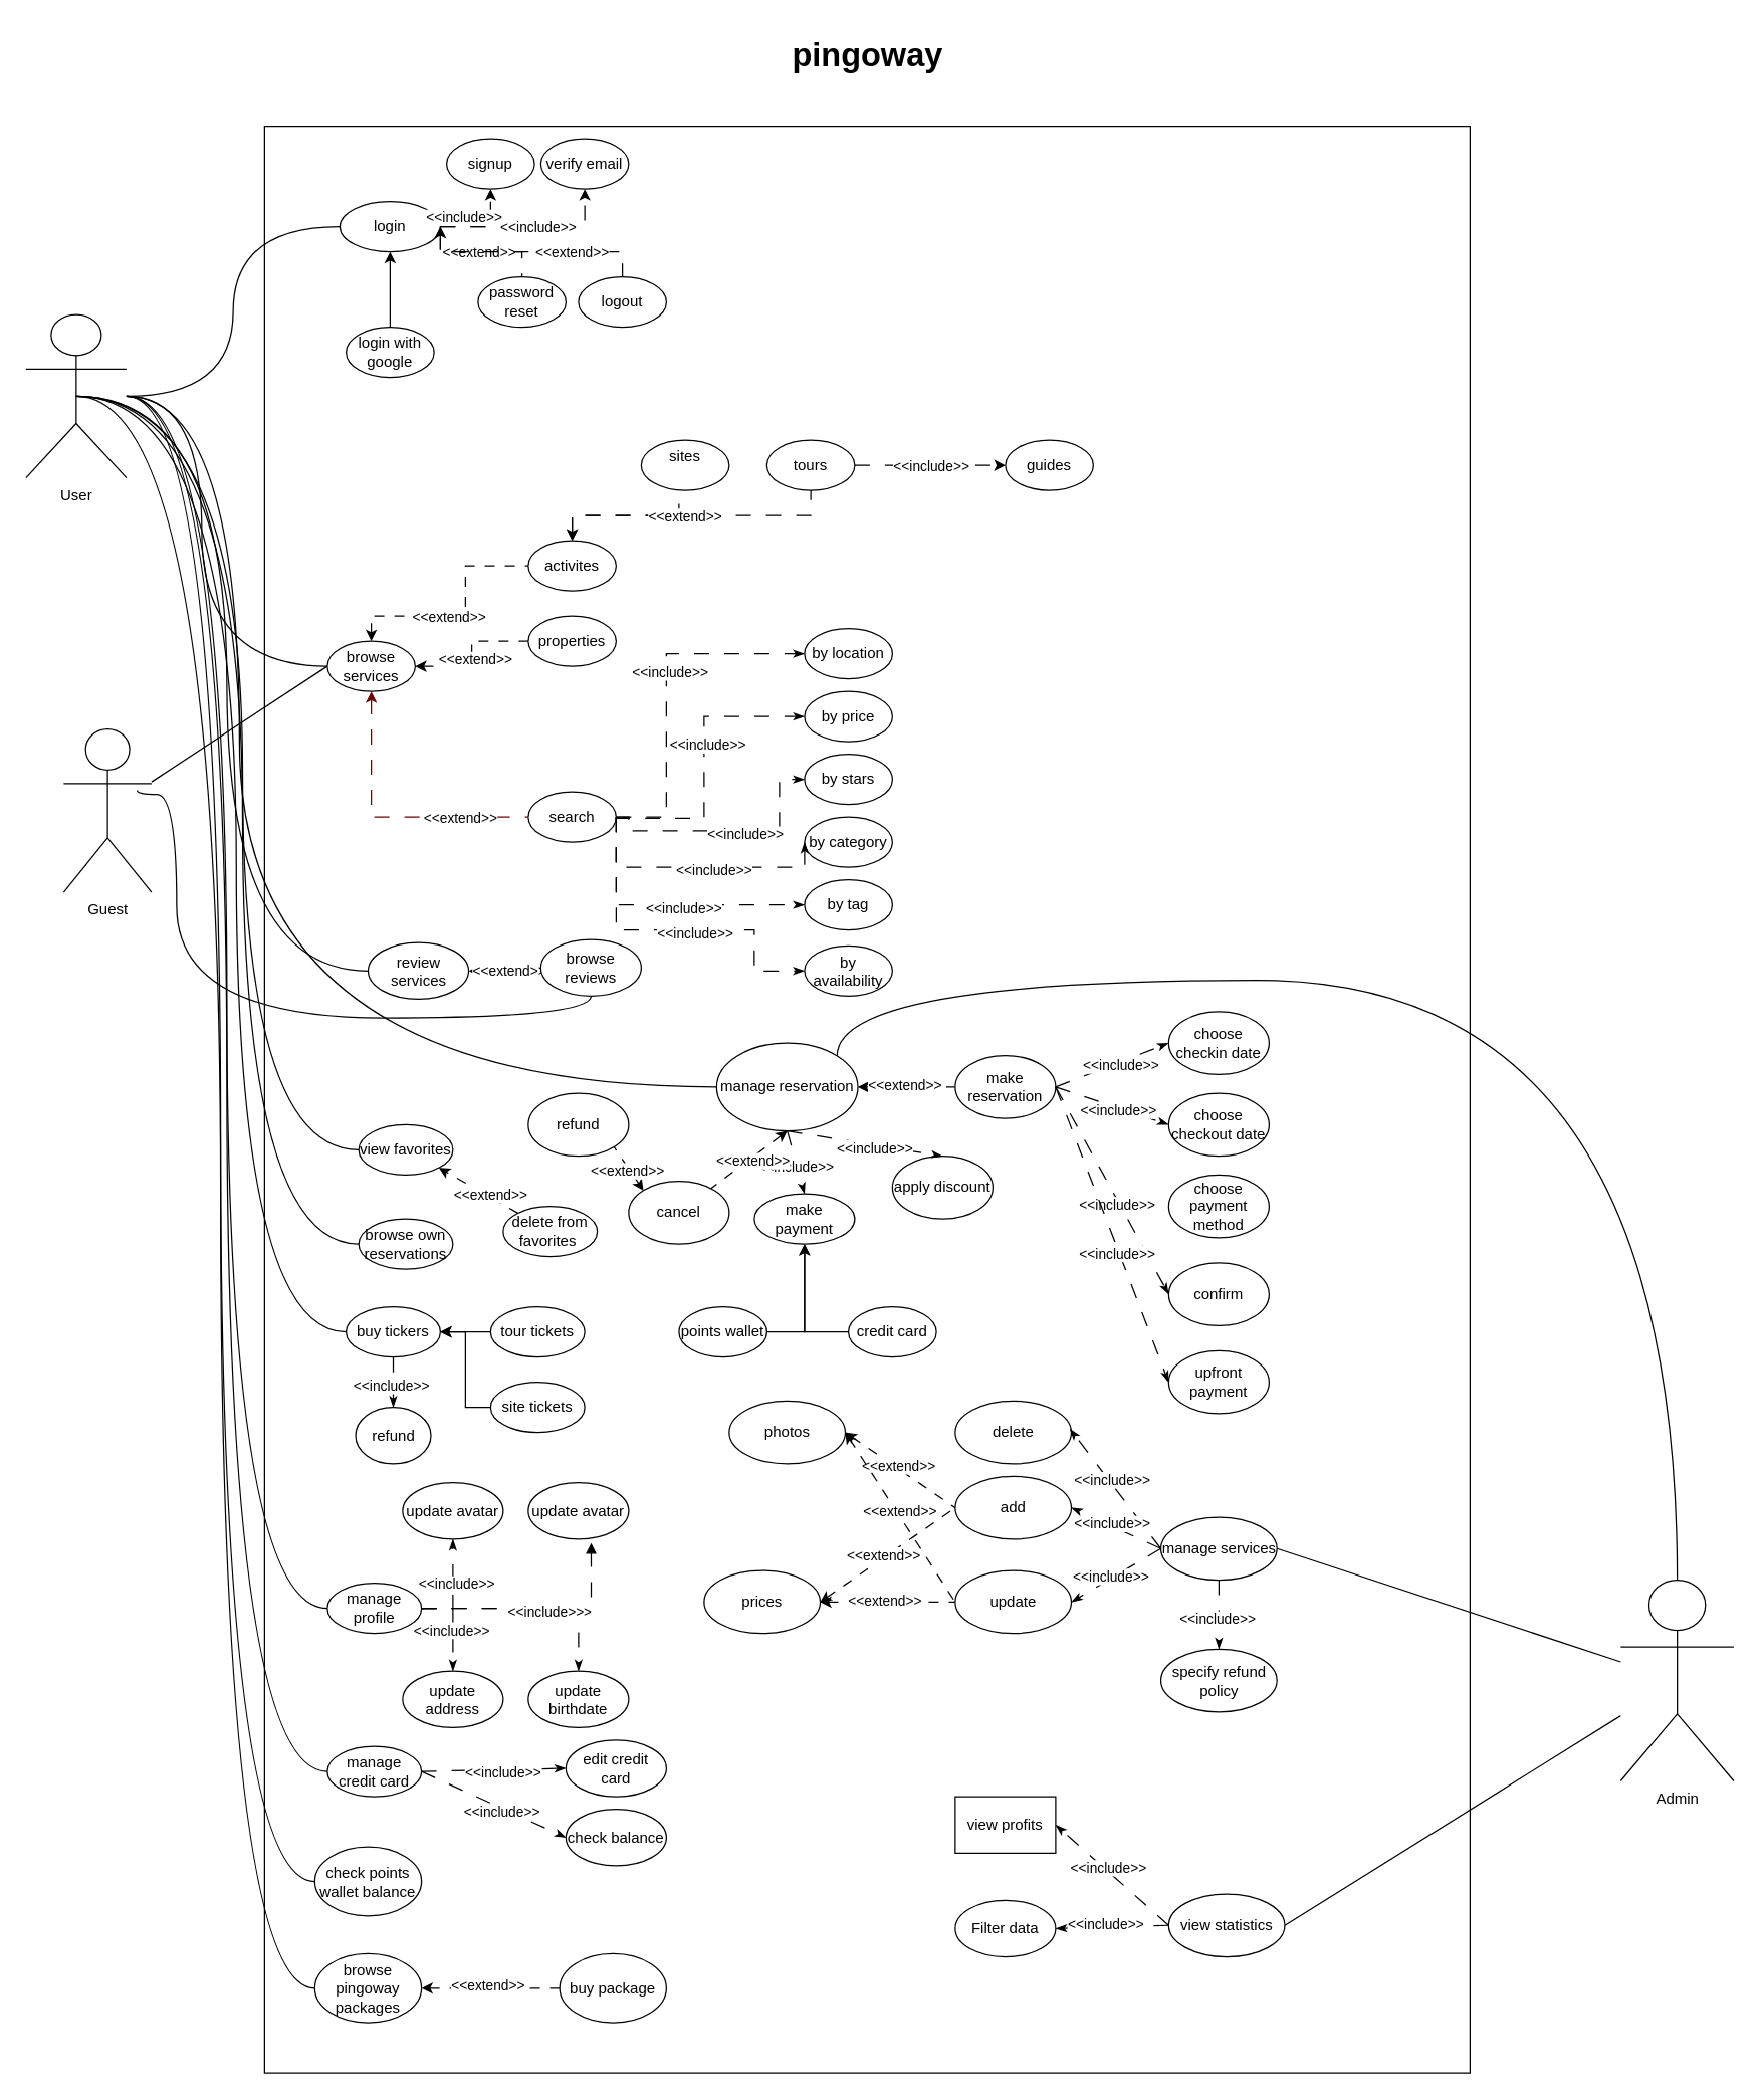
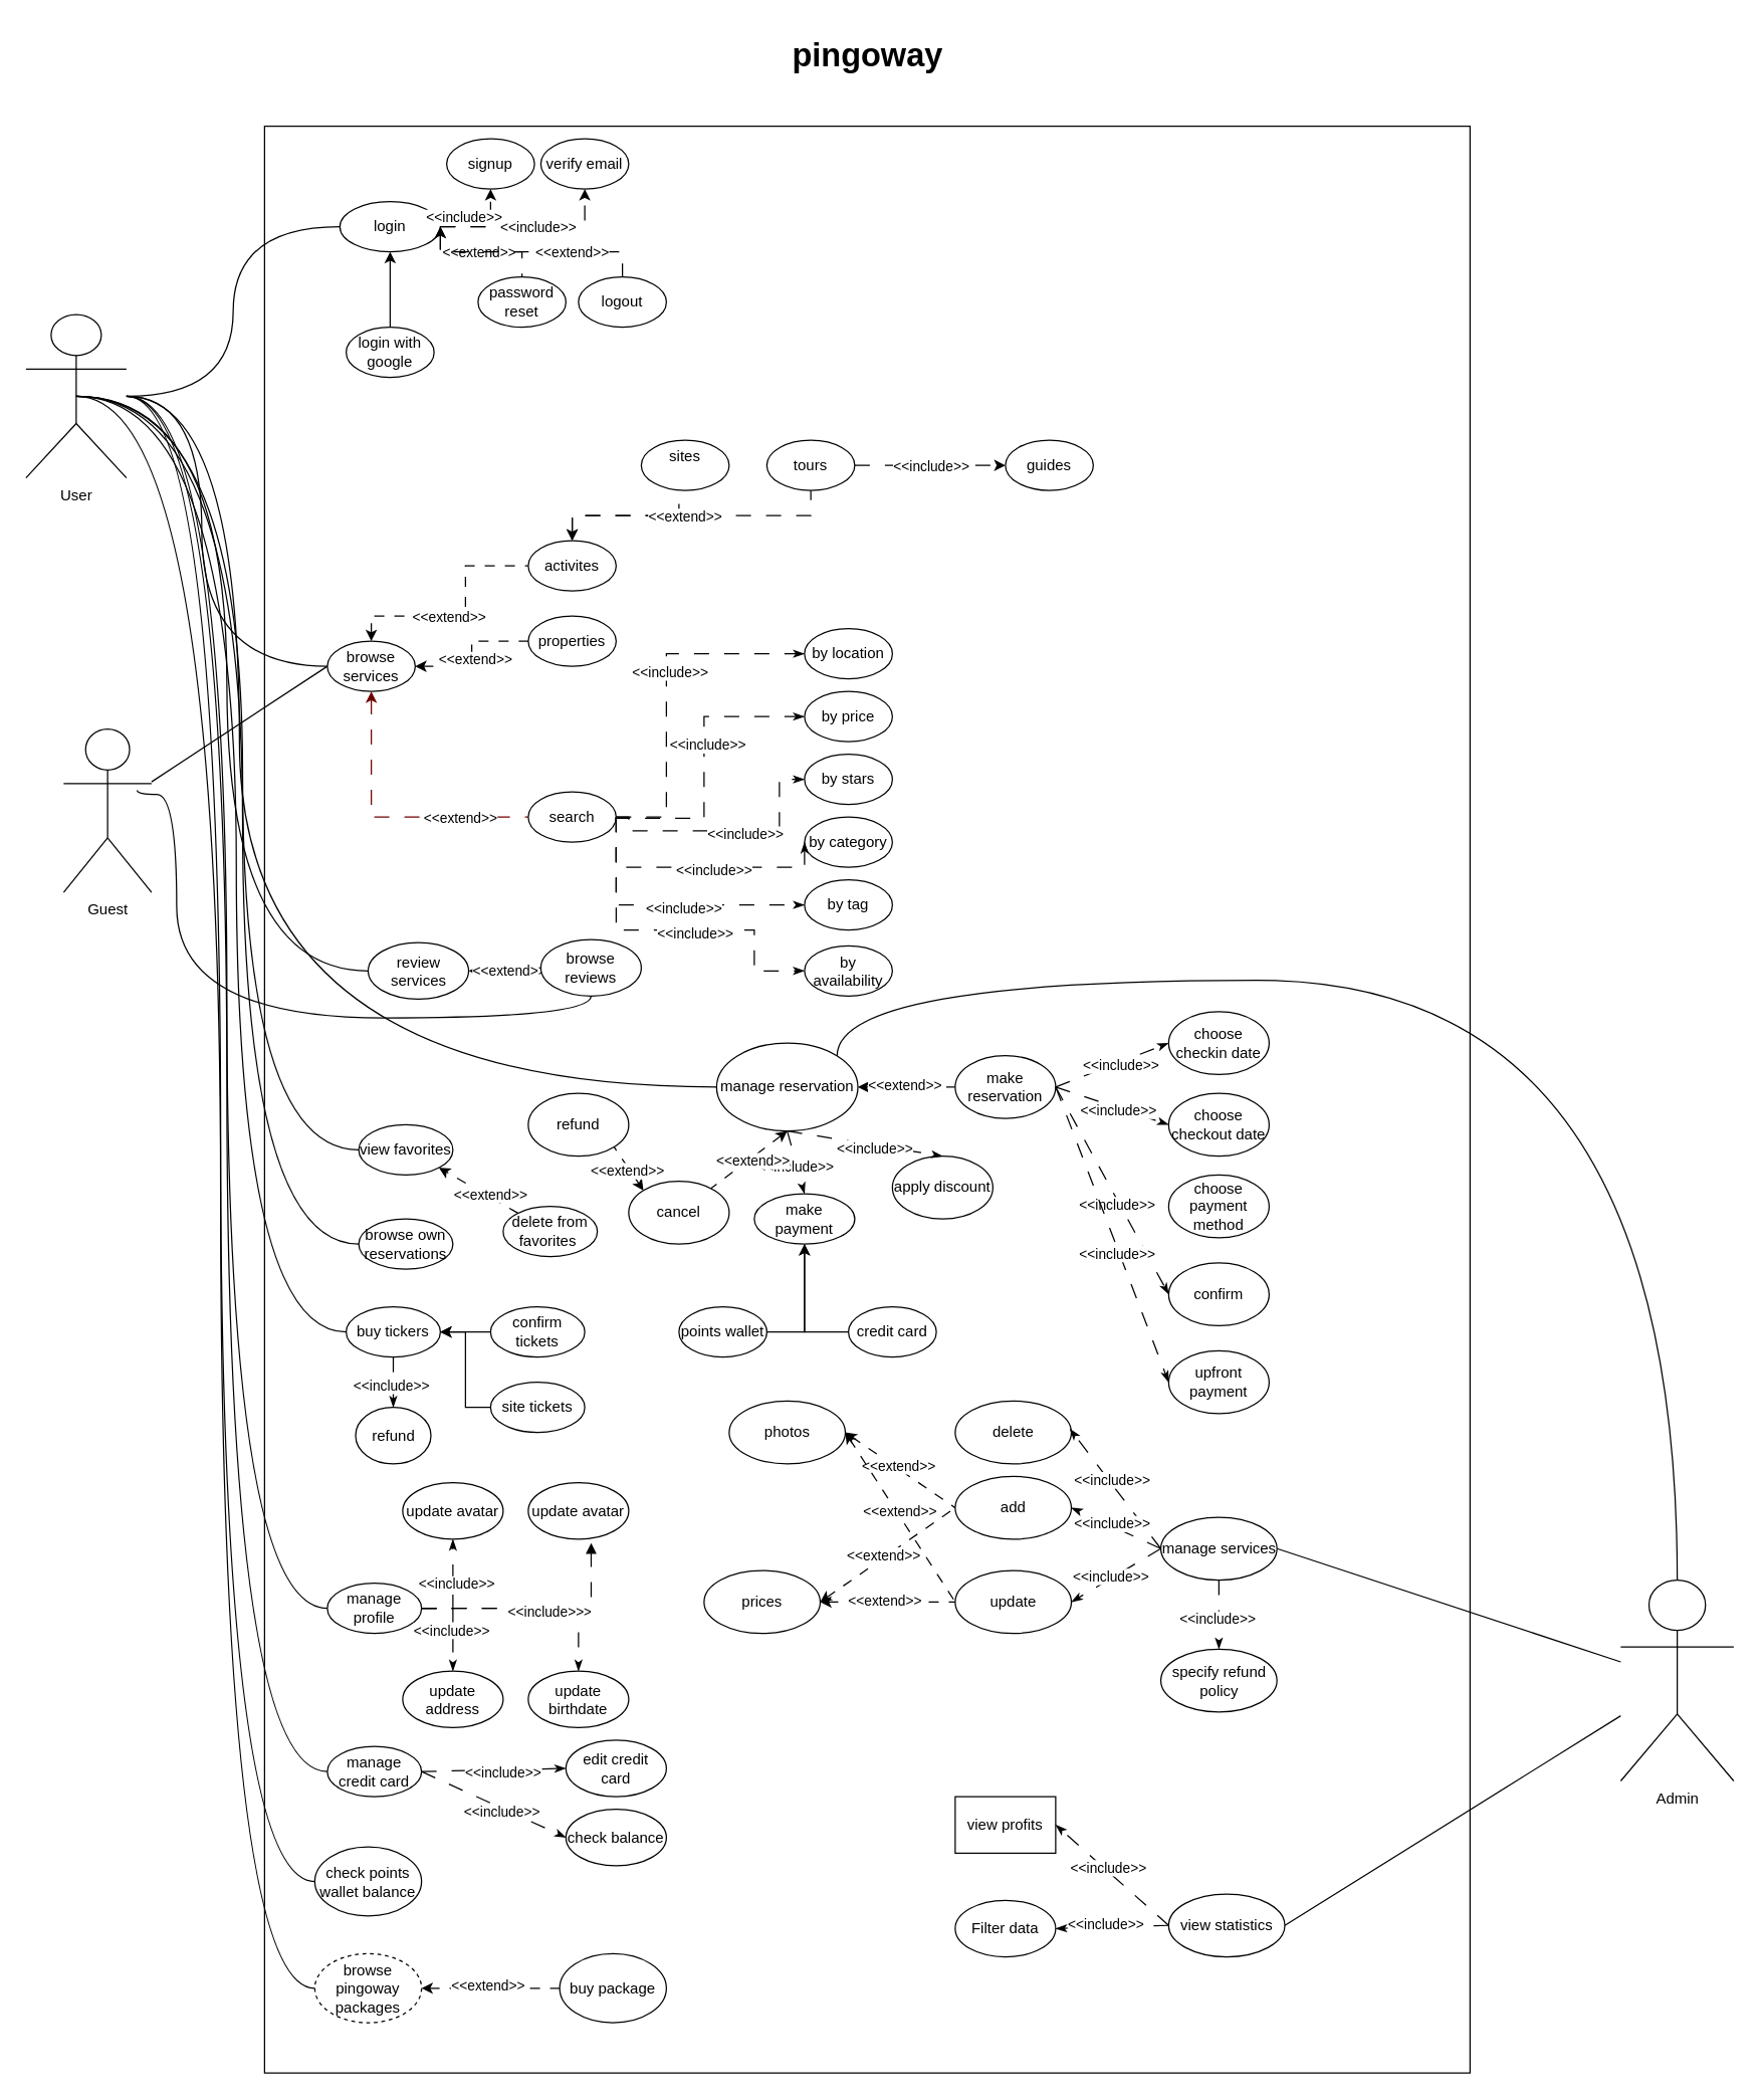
- <mxCell id="132" value="tour tickets" style="ellipse;whiteSpace=wrap;html=1;" parent="1" vertex="1"><mxGeometry x="390" y="1040" width="75" height="40" as="geometry" /></mxCell>
+ <mxCell id="132" value="confirm tickets" style="ellipse;whiteSpace=wrap;html=1;" parent="1" vertex="1"><mxGeometry x="390" y="1040" width="75" height="40" as="geometry" /></mxCell>
- <mxCell id="138" value="browse pingoway packages" style="ellipse;whiteSpace=wrap;html=1;" parent="1" vertex="1"><mxGeometry x="250" y="1555" width="85" height="55" as="geometry" /></mxCell>
+ <mxCell id="138" value="browse pingoway packages" style="ellipse;whiteSpace=wrap;html=1;dashed=1;" parent="1" vertex="1"><mxGeometry x="250" y="1555" width="85" height="55" as="geometry" /></mxCell>
